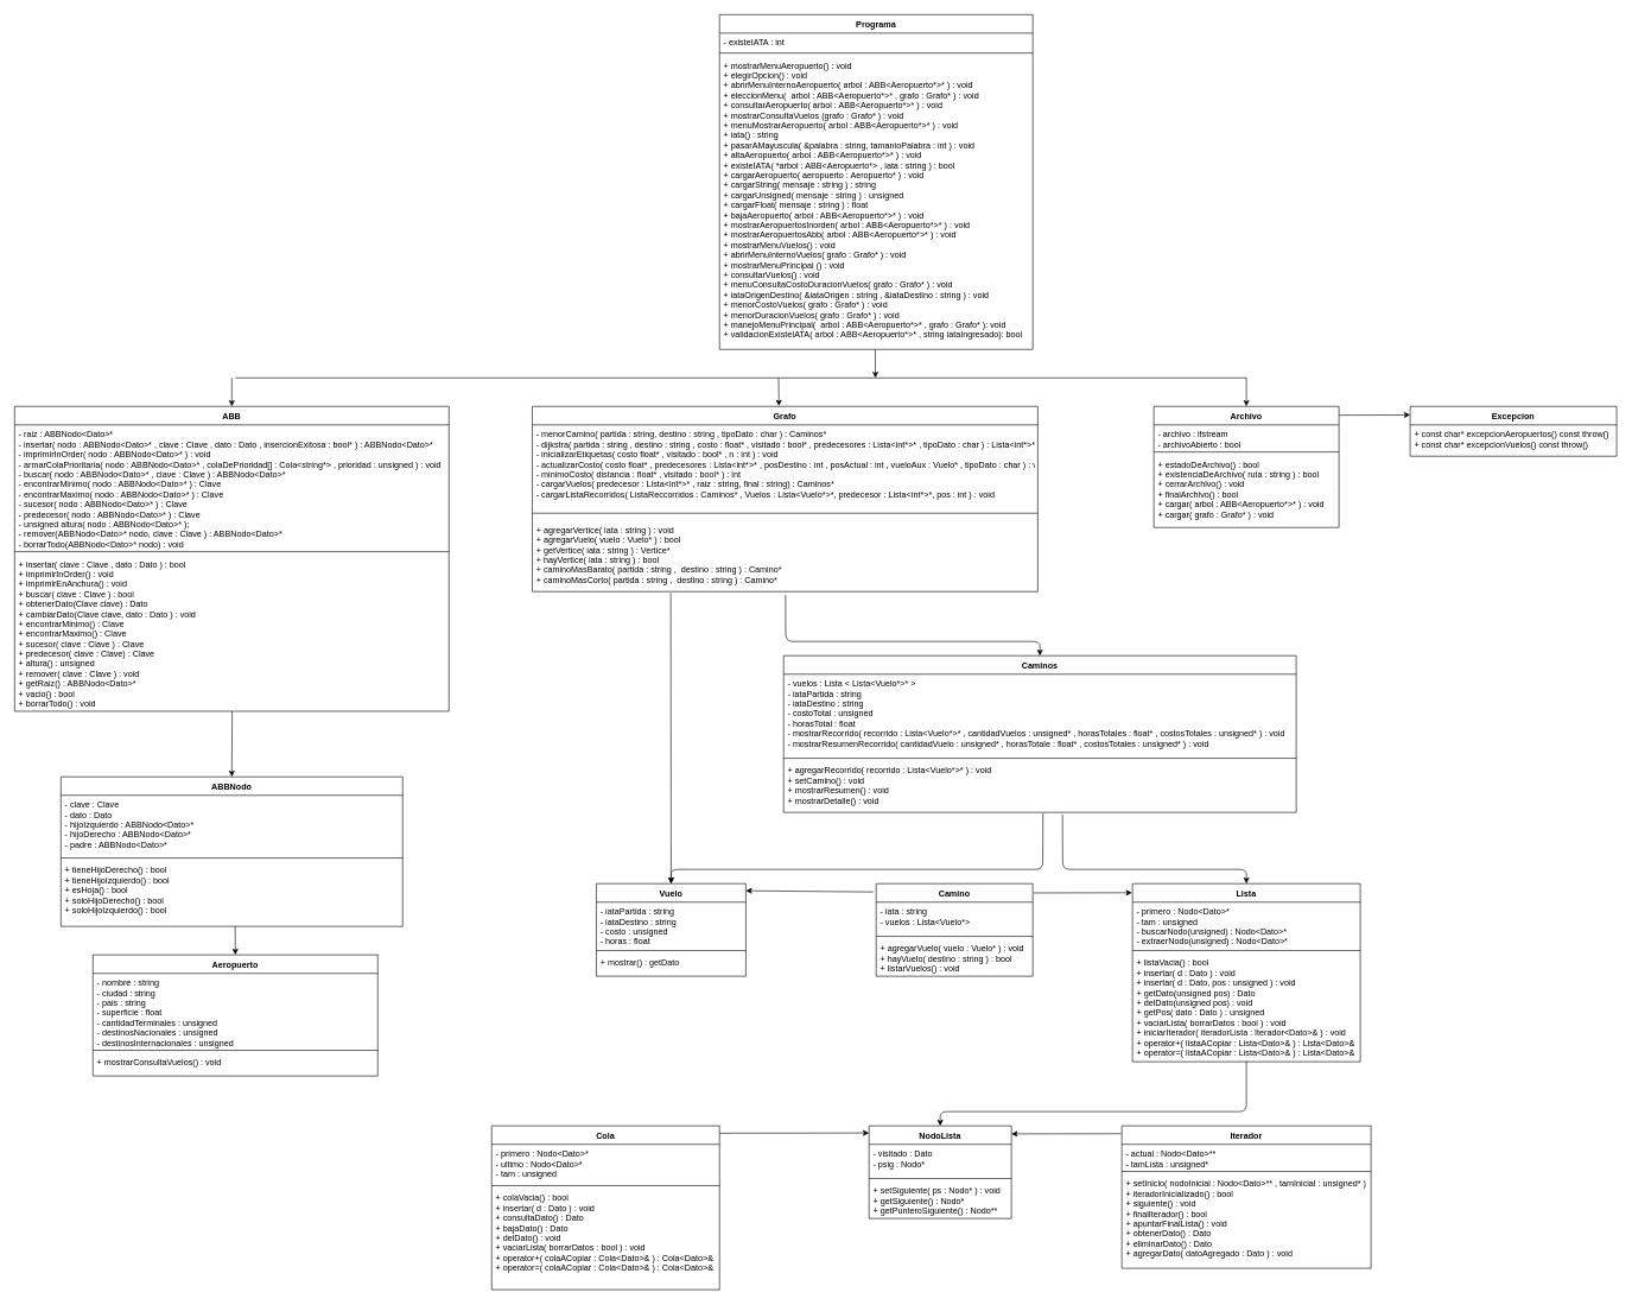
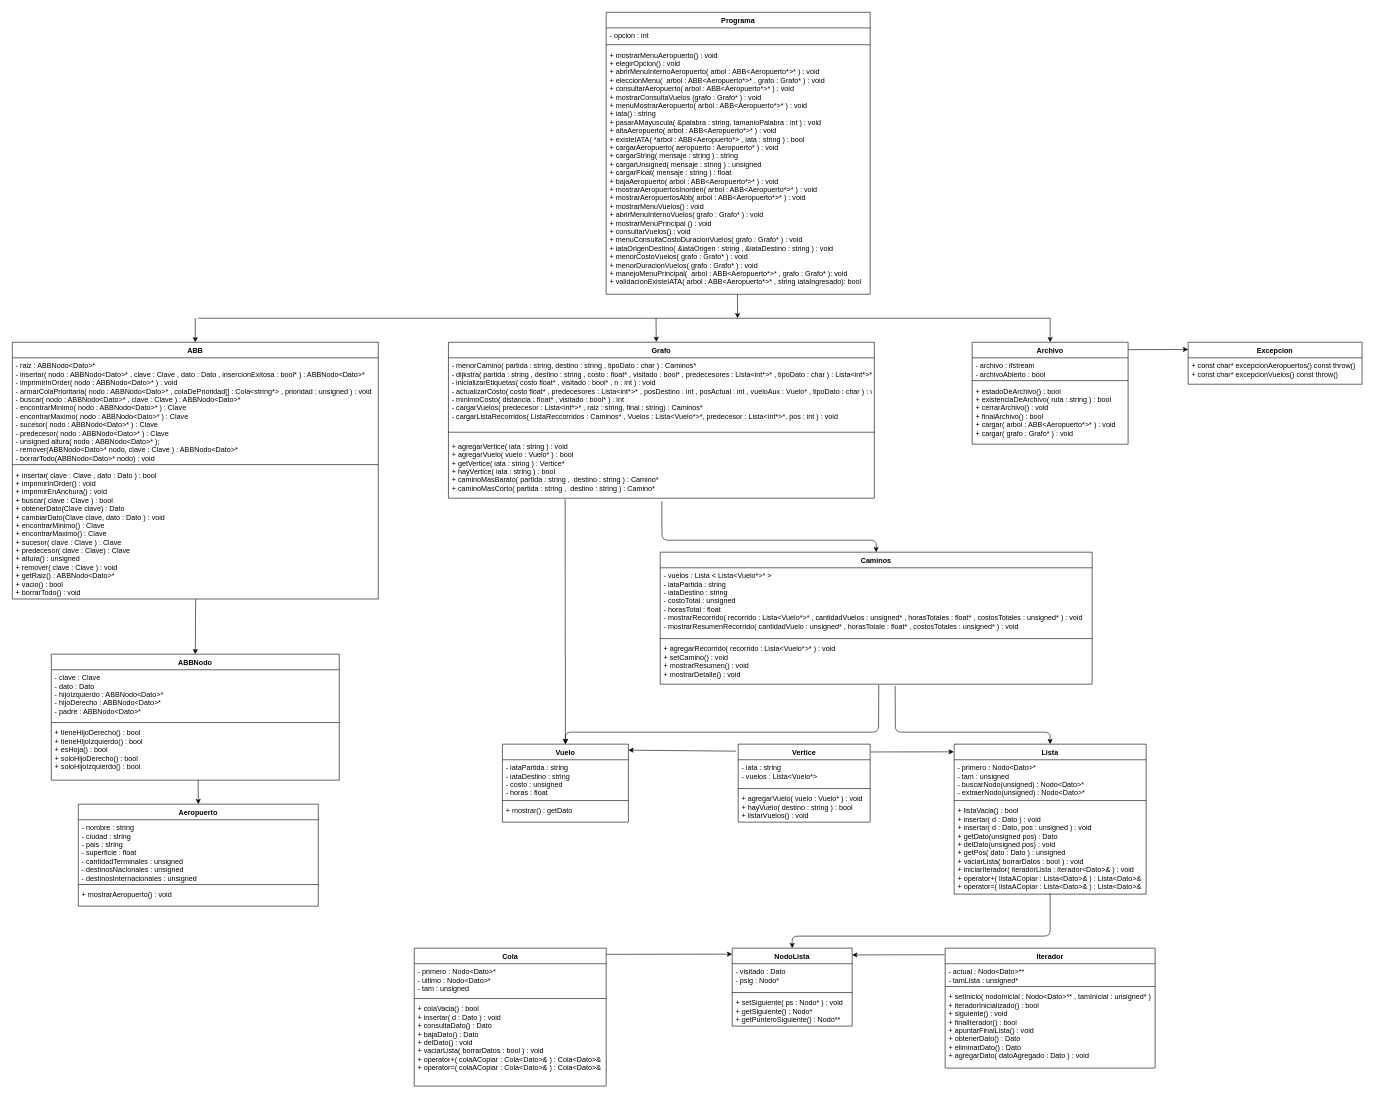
- <mxCell id="9" value="- existeIATA : int" style="text;strokeColor=none;fillColor=none;align=left;verticalAlign=top;spacingLeft=4;spacingRight=4;overflow=hidden;rotatable=0;points=[[0,0.5],[1,0.5]];portConstraint=eastwest;" parent="8" vertex="1"><mxGeometry y="26" width="440" height="24" as="geometry" /></mxCell>
+ <mxCell id="9" value="- opcion : int" style="text;strokeColor=none;fillColor=none;align=left;verticalAlign=top;spacingLeft=4;spacingRight=4;overflow=hidden;rotatable=0;points=[[0,0.5],[1,0.5]];portConstraint=eastwest;" parent="8" vertex="1"><mxGeometry y="26" width="440" height="24" as="geometry" /></mxCell>
- <mxCell id="52" value="Camino" style="swimlane;fontStyle=1;align=center;verticalAlign=top;childLayout=stackLayout;horizontal=1;startSize=26;horizontalStack=0;resizeParent=1;resizeParentMax=0;resizeLast=0;collapsible=1;marginBottom=0;" parent="1" vertex="1"><mxGeometry x="1230" y="1240" width="220" height="130" as="geometry" /></mxCell>
+ <mxCell id="52" value="Vertice" style="swimlane;fontStyle=1;align=center;verticalAlign=top;childLayout=stackLayout;horizontal=1;startSize=26;horizontalStack=0;resizeParent=1;resizeParentMax=0;resizeLast=0;collapsible=1;marginBottom=0;" parent="1" vertex="1"><mxGeometry x="1230" y="1240" width="220" height="130" as="geometry" /></mxCell>
- <mxCell id="43" value="+ mostrarConsultaVuelos() : void" style="text;strokeColor=none;fillColor=none;align=left;verticalAlign=top;spacingLeft=4;spacingRight=4;overflow=hidden;rotatable=0;points=[[0,0.5],[1,0.5]];portConstraint=eastwest;spacingTop=0;" parent="40" vertex="1"><mxGeometry y="138" width="400" height="32" as="geometry" /></mxCell>
+ <mxCell id="43" value="+ mostrarAeropuerto() : void" style="text;strokeColor=none;fillColor=none;align=left;verticalAlign=top;spacingLeft=4;spacingRight=4;overflow=hidden;rotatable=0;points=[[0,0.5],[1,0.5]];portConstraint=eastwest;spacingTop=0;" parent="40" vertex="1"><mxGeometry y="138" width="400" height="32" as="geometry" /></mxCell>
